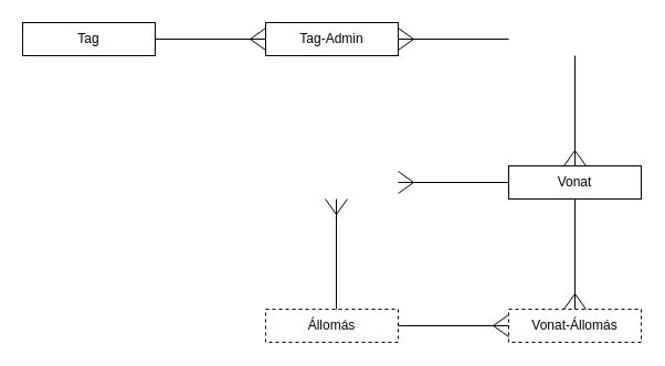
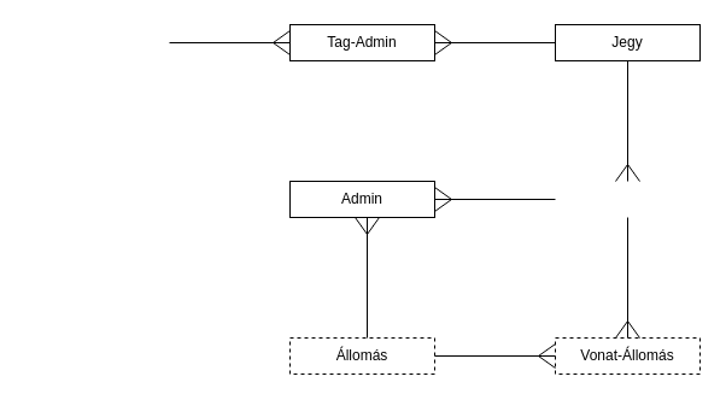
- <mxCell id="5" value="Tag" style="rounded=0;whiteSpace=wrap;html=1;" parent="1" vertex="1"><mxGeometry x="20" y="20" width="120" height="30" as="geometry" /></mxCell>
+ <mxCell id="3" value="Jegy" style="rounded=0;whiteSpace=wrap;html=1;" parent="1" vertex="1"><mxGeometry x="460" y="20" width="120" height="30" as="geometry" /></mxCell>
+ <mxCell id="2" value="Admin" style="rounded=0;whiteSpace=wrap;html=1;" parent="1" vertex="1"><mxGeometry x="240" y="150" width="120" height="30" as="geometry" /></mxCell>
- <mxCell id="4" value="Vonat" style="rounded=0;whiteSpace=wrap;html=1;" parent="1" vertex="1"><mxGeometry x="460" y="150" width="120" height="30" as="geometry" /></mxCell>
